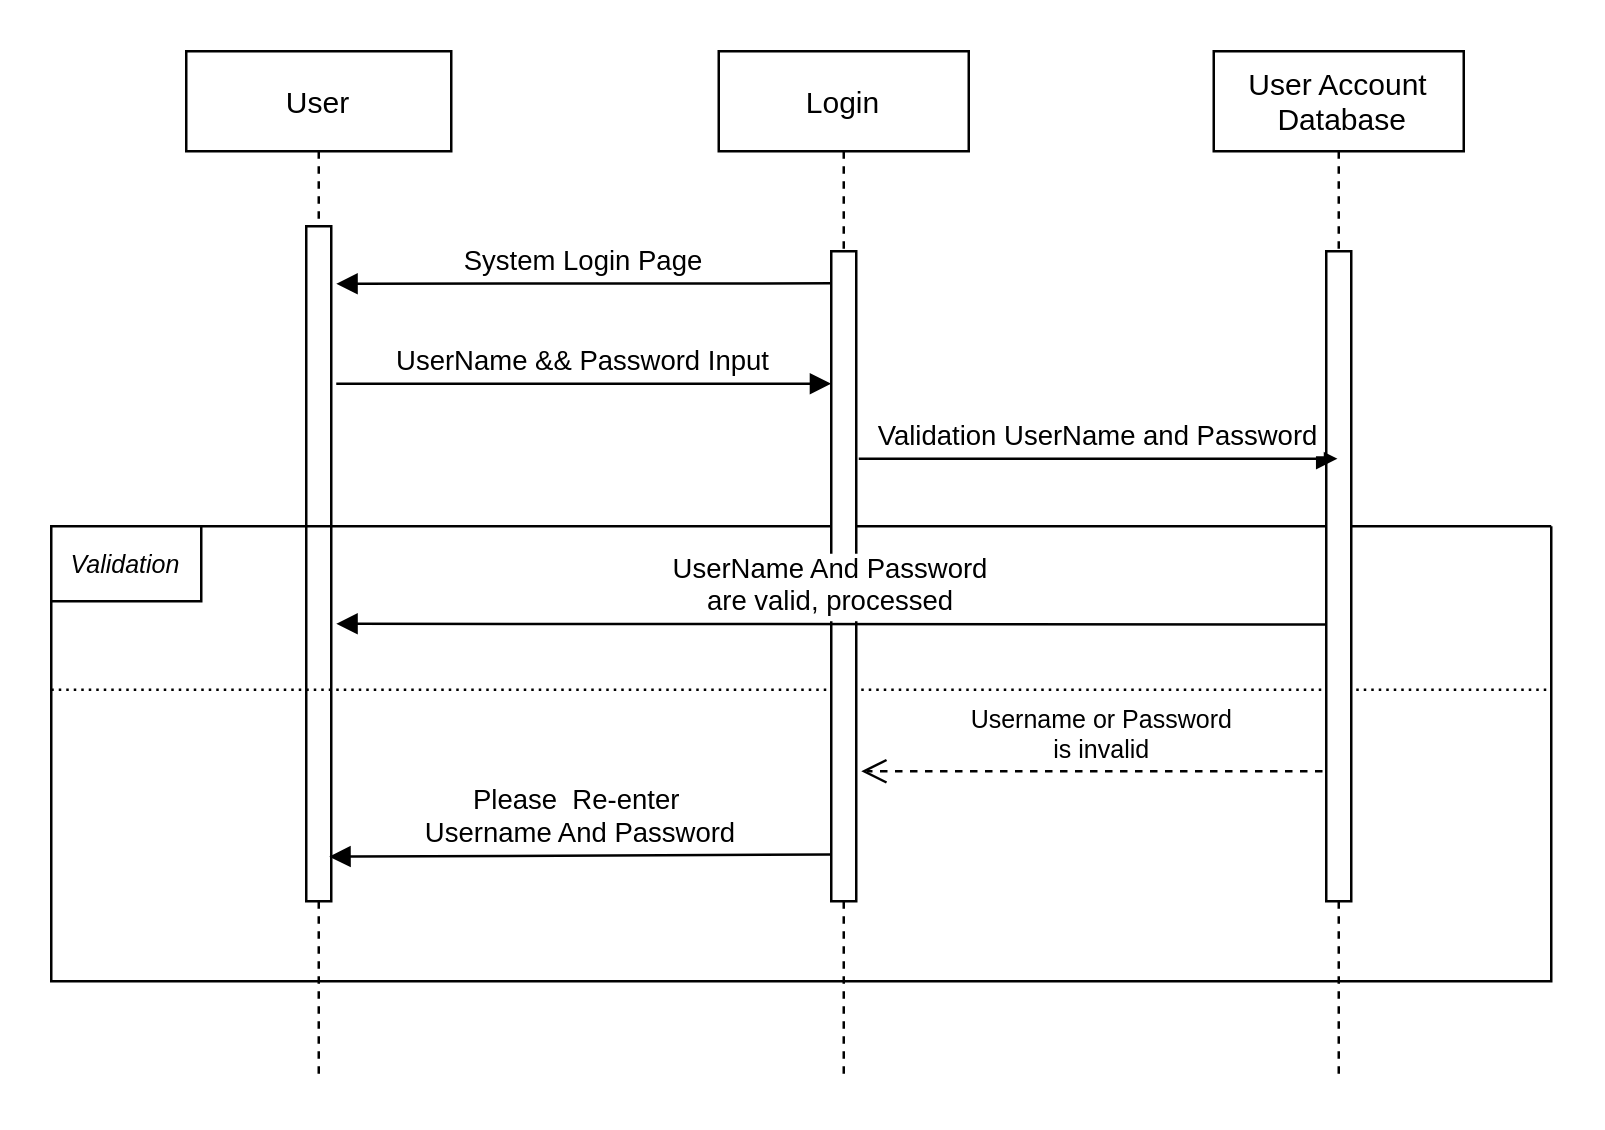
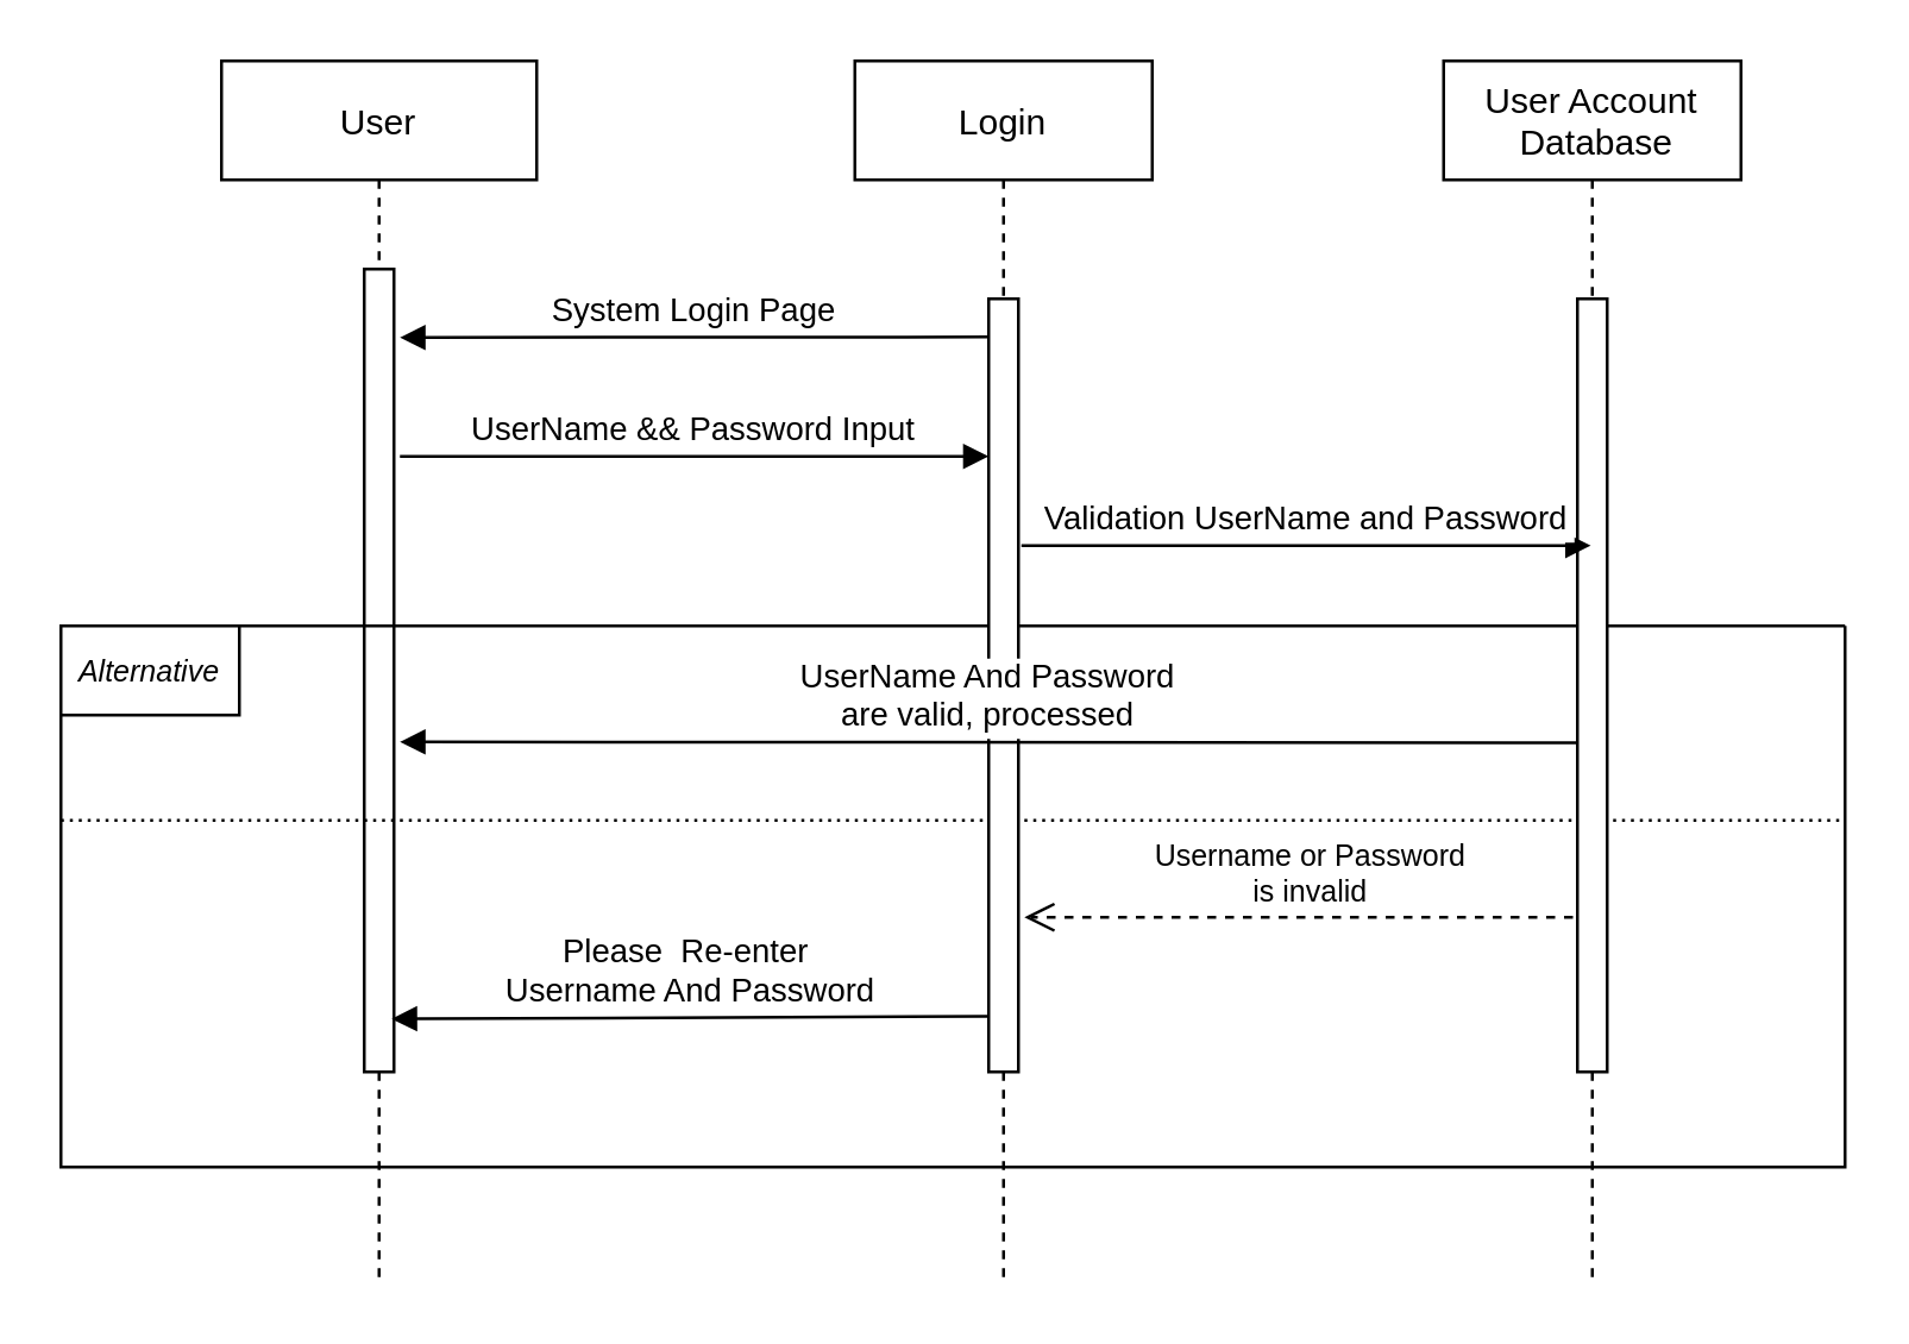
- <mxCell id="5" value="&lt;i&gt;&lt;font style=&quot;font-size: 10px;&quot;&gt;Validation&lt;/font&gt;&lt;/i&gt;" style="rounded=0;whiteSpace=wrap;html=1;" vertex="1" parent="4"><mxGeometry width="60" height="30" as="geometry" /></mxCell>
+ <mxCell id="5" value="&lt;i&gt;&lt;font style=&quot;font-size: 10px;&quot;&gt;Alternative&lt;/font&gt;&lt;/i&gt;" style="rounded=0;whiteSpace=wrap;html=1;" vertex="1" parent="4"><mxGeometry width="60" height="30" as="geometry" /></mxCell>
